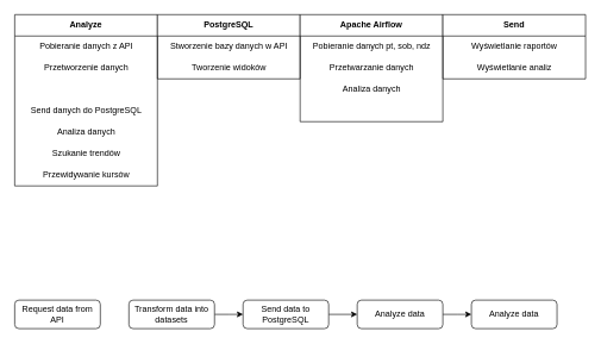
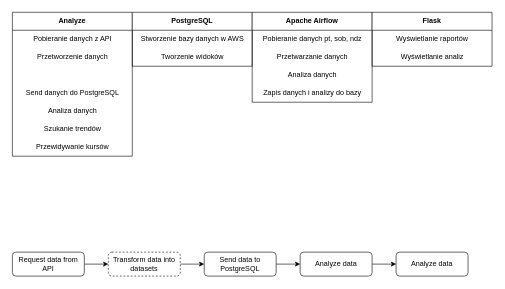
- <mxCell id="21" value="Send" style="swimlane;whiteSpace=wrap;html=1;startSize=30;" vertex="1" parent="1"><mxGeometry x="620" width="200" height="90" as="geometry" y="20" /></mxCell>
+ <mxCell id="21" value="Flask" style="swimlane;whiteSpace=wrap;html=1;startSize=30;" vertex="1" parent="1"><mxGeometry x="620" width="200" height="90" as="geometry" y="20" /></mxCell>
- <mxCell id="14" value="Stworzenie bazy danych w API" style="text;html=1;align=center;verticalAlign=middle;resizable=0;points=[];autosize=1;strokeColor=none;fillColor=none;" vertex="1" parent="13"><mxGeometry y="30" width="200" height="30" as="geometry" /></mxCell>
+ <mxCell id="14" value="Stworzenie bazy danych w AWS" style="text;html=1;align=center;verticalAlign=middle;resizable=0;points=[];autosize=1;strokeColor=none;fillColor=none;" vertex="1" parent="13"><mxGeometry y="30" width="200" height="30" as="geometry" /></mxCell>
+ <mxCell id="20" value="Zapis danych i analizy do bazy" style="text;html=1;align=center;verticalAlign=middle;resizable=0;points=[];autosize=1;strokeColor=none;fillColor=none;" vertex="1" parent="16"><mxGeometry x="5" y="120" width="190" height="30" as="geometry" /></mxCell>
+ <mxCell id="4" style="edgeStyle=orthogonalEdgeStyle;rounded=0;orthogonalLoop=1;jettySize=auto;html=1;exitX=1;exitY=0.5;exitDx=0;exitDy=0;entryX=0;entryY=0.5;entryDx=0;entryDy=0;" edge="1" parent="1" source="5" target="3"><mxGeometry relative="1" as="geometry" /></mxCell>
- <mxCell id="3" value="Transform data into datasets" style="rounded=1;whiteSpace=wrap;html=1;fontSize=12;glass=0;strokeWidth=1;shadow=0;" parent="1" vertex="1"><mxGeometry x="180" y="420" width="120" height="40" as="geometry" /></mxCell>
+ <mxCell id="3" value="Transform data into datasets" style="rounded=1;whiteSpace=wrap;html=1;fontSize=12;glass=0;strokeWidth=1;shadow=0;dashed=1;" parent="1" vertex="1"><mxGeometry x="180" y="420" width="120" height="40" as="geometry" /></mxCell>
